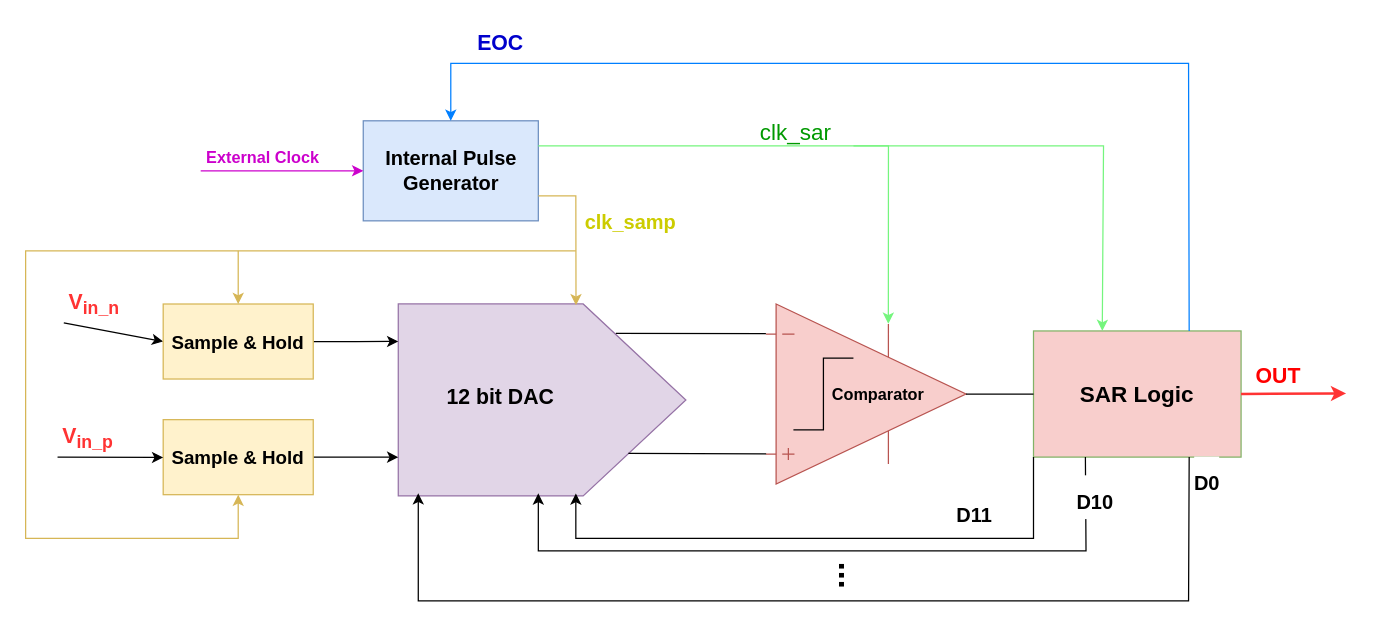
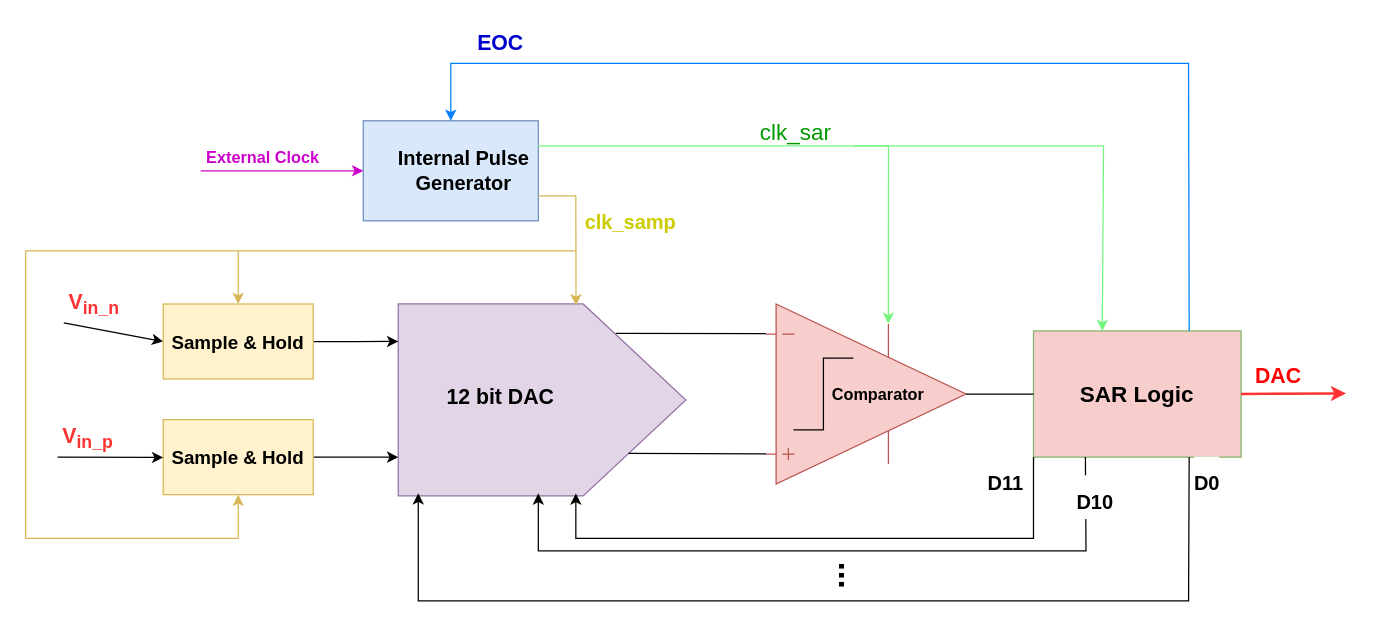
- <mxCell id="3" value="&lt;b&gt;&lt;font style=&quot;font-size: 16px;&quot;&gt;Internal Pulse Generator&lt;/font&gt;&lt;/b&gt;" style="text;strokeColor=none;align=center;fillColor=none;html=1;verticalAlign=middle;whiteSpace=wrap;rounded=0;" vertex="1" parent="1"><mxGeometry x="302.5" y="121" width="115" height="30" as="geometry" /></mxCell>
+ <mxCell id="3" value="&lt;b&gt;&lt;font style=&quot;font-size: 16px;&quot;&gt;Internal Pulse Generator&lt;/font&gt;&lt;/b&gt;" style="text;strokeColor=none;align=center;fillColor=none;html=1;verticalAlign=middle;whiteSpace=wrap;rounded=0;" vertex="1" parent="1"><mxGeometry x="312.5" y="121" width="115" height="30" as="geometry" /></mxCell>
- <mxCell id="22" value="&lt;font style=&quot;color: rgb(255, 0, 0); font-size: 17px;&quot;&gt;&lt;b style=&quot;&quot;&gt;OUT&lt;/b&gt;&lt;/font&gt;" style="text;strokeColor=none;align=center;fillColor=none;html=1;verticalAlign=middle;whiteSpace=wrap;rounded=0;" vertex="1" parent="1"><mxGeometry x="992" y="285.75" width="60" height="30" as="geometry" /></mxCell>
+ <mxCell id="22" value="&lt;font style=&quot;color: rgb(255, 0, 0); font-size: 17px;&quot;&gt;&lt;b style=&quot;&quot;&gt;DAC&lt;/b&gt;&lt;/font&gt;" style="text;strokeColor=none;align=center;fillColor=none;html=1;verticalAlign=middle;whiteSpace=wrap;rounded=0;" vertex="1" parent="1"><mxGeometry x="992" y="285.75" width="60" height="30" as="geometry" /></mxCell>
- <mxCell id="31" value="&lt;font style=&quot;font-size: 16px;&quot;&gt;D11&lt;/font&gt;" style="text;strokeColor=none;align=center;fillColor=none;html=1;verticalAlign=middle;whiteSpace=wrap;rounded=0;strokeWidth=3;fontStyle=1;labelBackgroundColor=default;fontSize=29;" vertex="1" parent="1"><mxGeometry x="757" y="394.94" width="44" height="25.06" as="geometry" /></mxCell>
+ <mxCell id="31" value="&lt;font style=&quot;font-size: 16px;&quot;&gt;D11&lt;/font&gt;" style="text;strokeColor=none;align=center;fillColor=none;html=1;verticalAlign=middle;whiteSpace=wrap;rounded=0;strokeWidth=3;fontStyle=1;labelBackgroundColor=default;fontSize=29;" vertex="1" parent="1"><mxGeometry x="782" y="369.94" width="44" height="25.06" as="geometry" /></mxCell>
